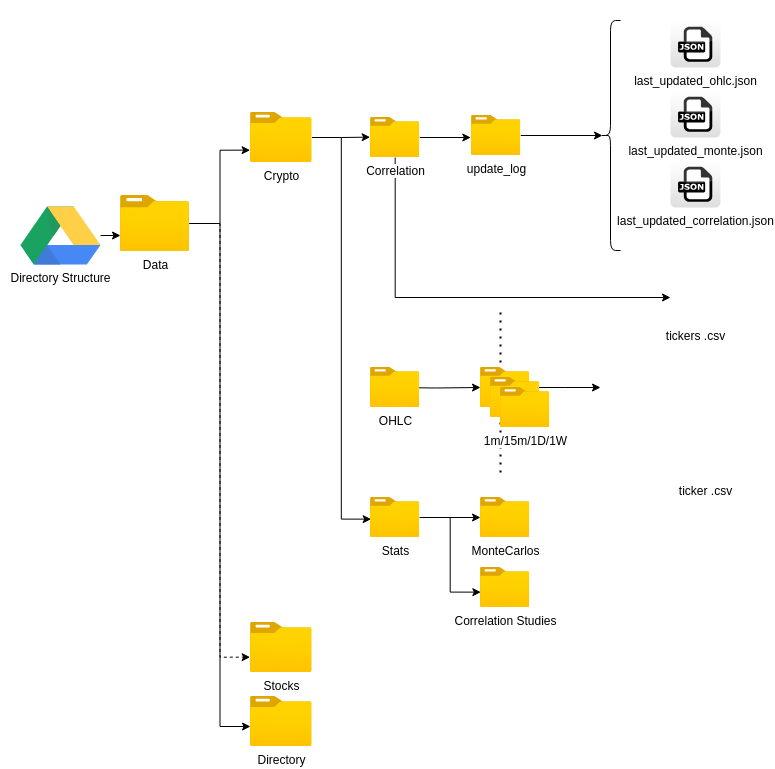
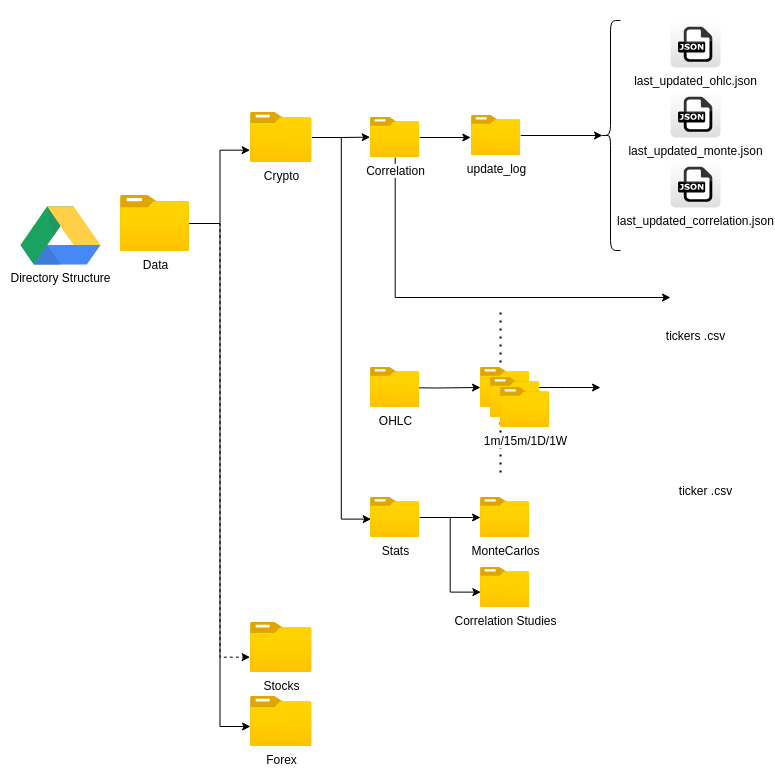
- <mxCell id="2" style="edgeStyle=orthogonalEdgeStyle;rounded=0;orthogonalLoop=1;jettySize=auto;html=1;entryX=-0.011;entryY=0.708;entryDx=0;entryDy=0;entryPerimeter=0;" edge="1" parent="1" source="3" target="7"><mxGeometry relative="1" as="geometry" /></mxCell>
- <mxCell id="12" value="Directory" style="aspect=fixed;html=1;points=[];align=center;image;fontSize=12;image=img/lib/azure2/general/Folder_Blank.svg;" vertex="1" parent="1"><mxGeometry x="250" y="696" width="61.61" height="50" as="geometry" /></mxCell>
+ <mxCell id="12" value="Forex" style="aspect=fixed;html=1;points=[];align=center;image;fontSize=12;image=img/lib/azure2/general/Folder_Blank.svg;" vertex="1" parent="1"><mxGeometry x="250" y="696" width="61.61" height="50" as="geometry" /></mxCell>
